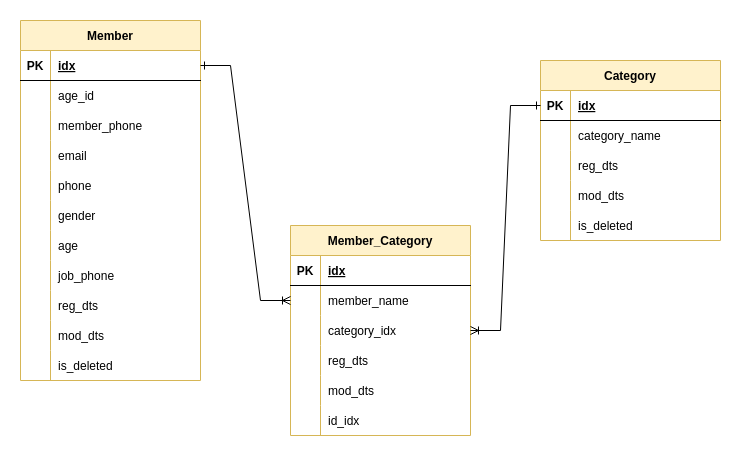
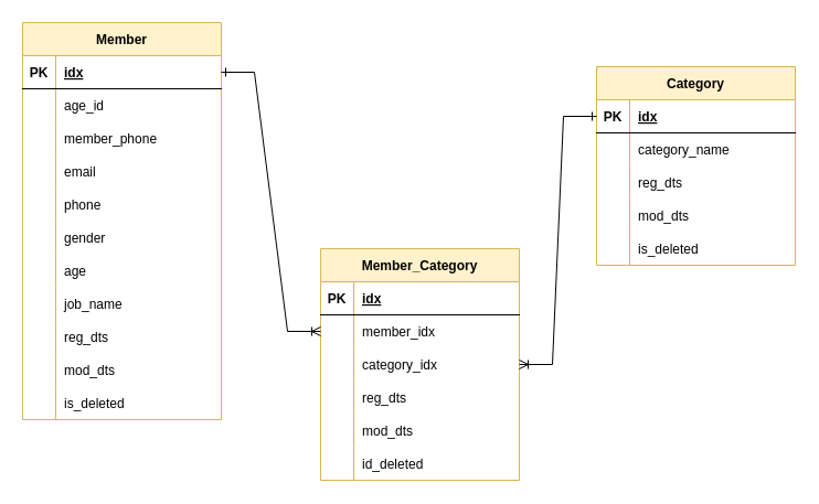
- <mxCell id="26" value="job_phone" style="shape=partialRectangle;connectable=0;fillColor=none;top=0;left=0;bottom=0;right=0;align=left;spacingLeft=6;overflow=hidden;" vertex="1" parent="24"><mxGeometry x="30" width="150" height="30" as="geometry"><mxRectangle width="150" height="30" as="alternateBounds" /></mxGeometry></mxCell>
+ <mxCell id="26" value="job_name" style="shape=partialRectangle;connectable=0;fillColor=none;top=0;left=0;bottom=0;right=0;align=left;spacingLeft=6;overflow=hidden;" vertex="1" parent="24"><mxGeometry x="30" width="150" height="30" as="geometry"><mxRectangle width="150" height="30" as="alternateBounds" /></mxGeometry></mxCell>
- <mxCell id="58" value="member_name" style="shape=partialRectangle;connectable=0;fillColor=none;top=0;left=0;bottom=0;right=0;align=left;spacingLeft=6;overflow=hidden;" vertex="1" parent="56"><mxGeometry x="30" width="150" height="30" as="geometry"><mxRectangle width="150" height="30" as="alternateBounds" /></mxGeometry></mxCell>
+ <mxCell id="58" value="member_idx" style="shape=partialRectangle;connectable=0;fillColor=none;top=0;left=0;bottom=0;right=0;align=left;spacingLeft=6;overflow=hidden;" vertex="1" parent="56"><mxGeometry x="30" width="150" height="30" as="geometry"><mxRectangle width="150" height="30" as="alternateBounds" /></mxGeometry></mxCell>
- <mxCell id="70" value="id_idx" style="shape=partialRectangle;connectable=0;fillColor=none;top=0;left=0;bottom=0;right=0;align=left;spacingLeft=6;overflow=hidden;" vertex="1" parent="68"><mxGeometry x="30" width="150" height="30" as="geometry"><mxRectangle width="150" height="30" as="alternateBounds" /></mxGeometry></mxCell>
+ <mxCell id="70" value="id_deleted" style="shape=partialRectangle;connectable=0;fillColor=none;top=0;left=0;bottom=0;right=0;align=left;spacingLeft=6;overflow=hidden;" vertex="1" parent="68"><mxGeometry x="30" width="150" height="30" as="geometry"><mxRectangle width="150" height="30" as="alternateBounds" /></mxGeometry></mxCell>
